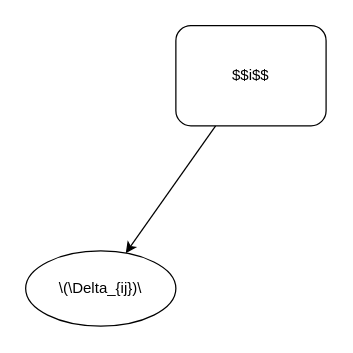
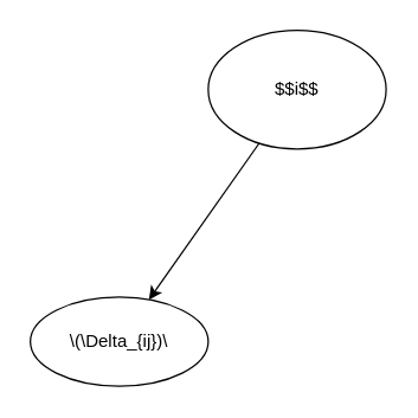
- <mxCell id="3" value="$$i$$" style="whiteSpace=wrap;html=1;rounded=1;" vertex="1" parent="1"><mxGeometry x="140" y="20" width="120" height="80" as="geometry" /></mxCell>
+ <mxCell id="3" value="$$i$$" style="ellipse;whiteSpace=wrap;html=1;" vertex="1" parent="1"><mxGeometry x="140" y="20" width="120" height="80" as="geometry" /></mxCell>
